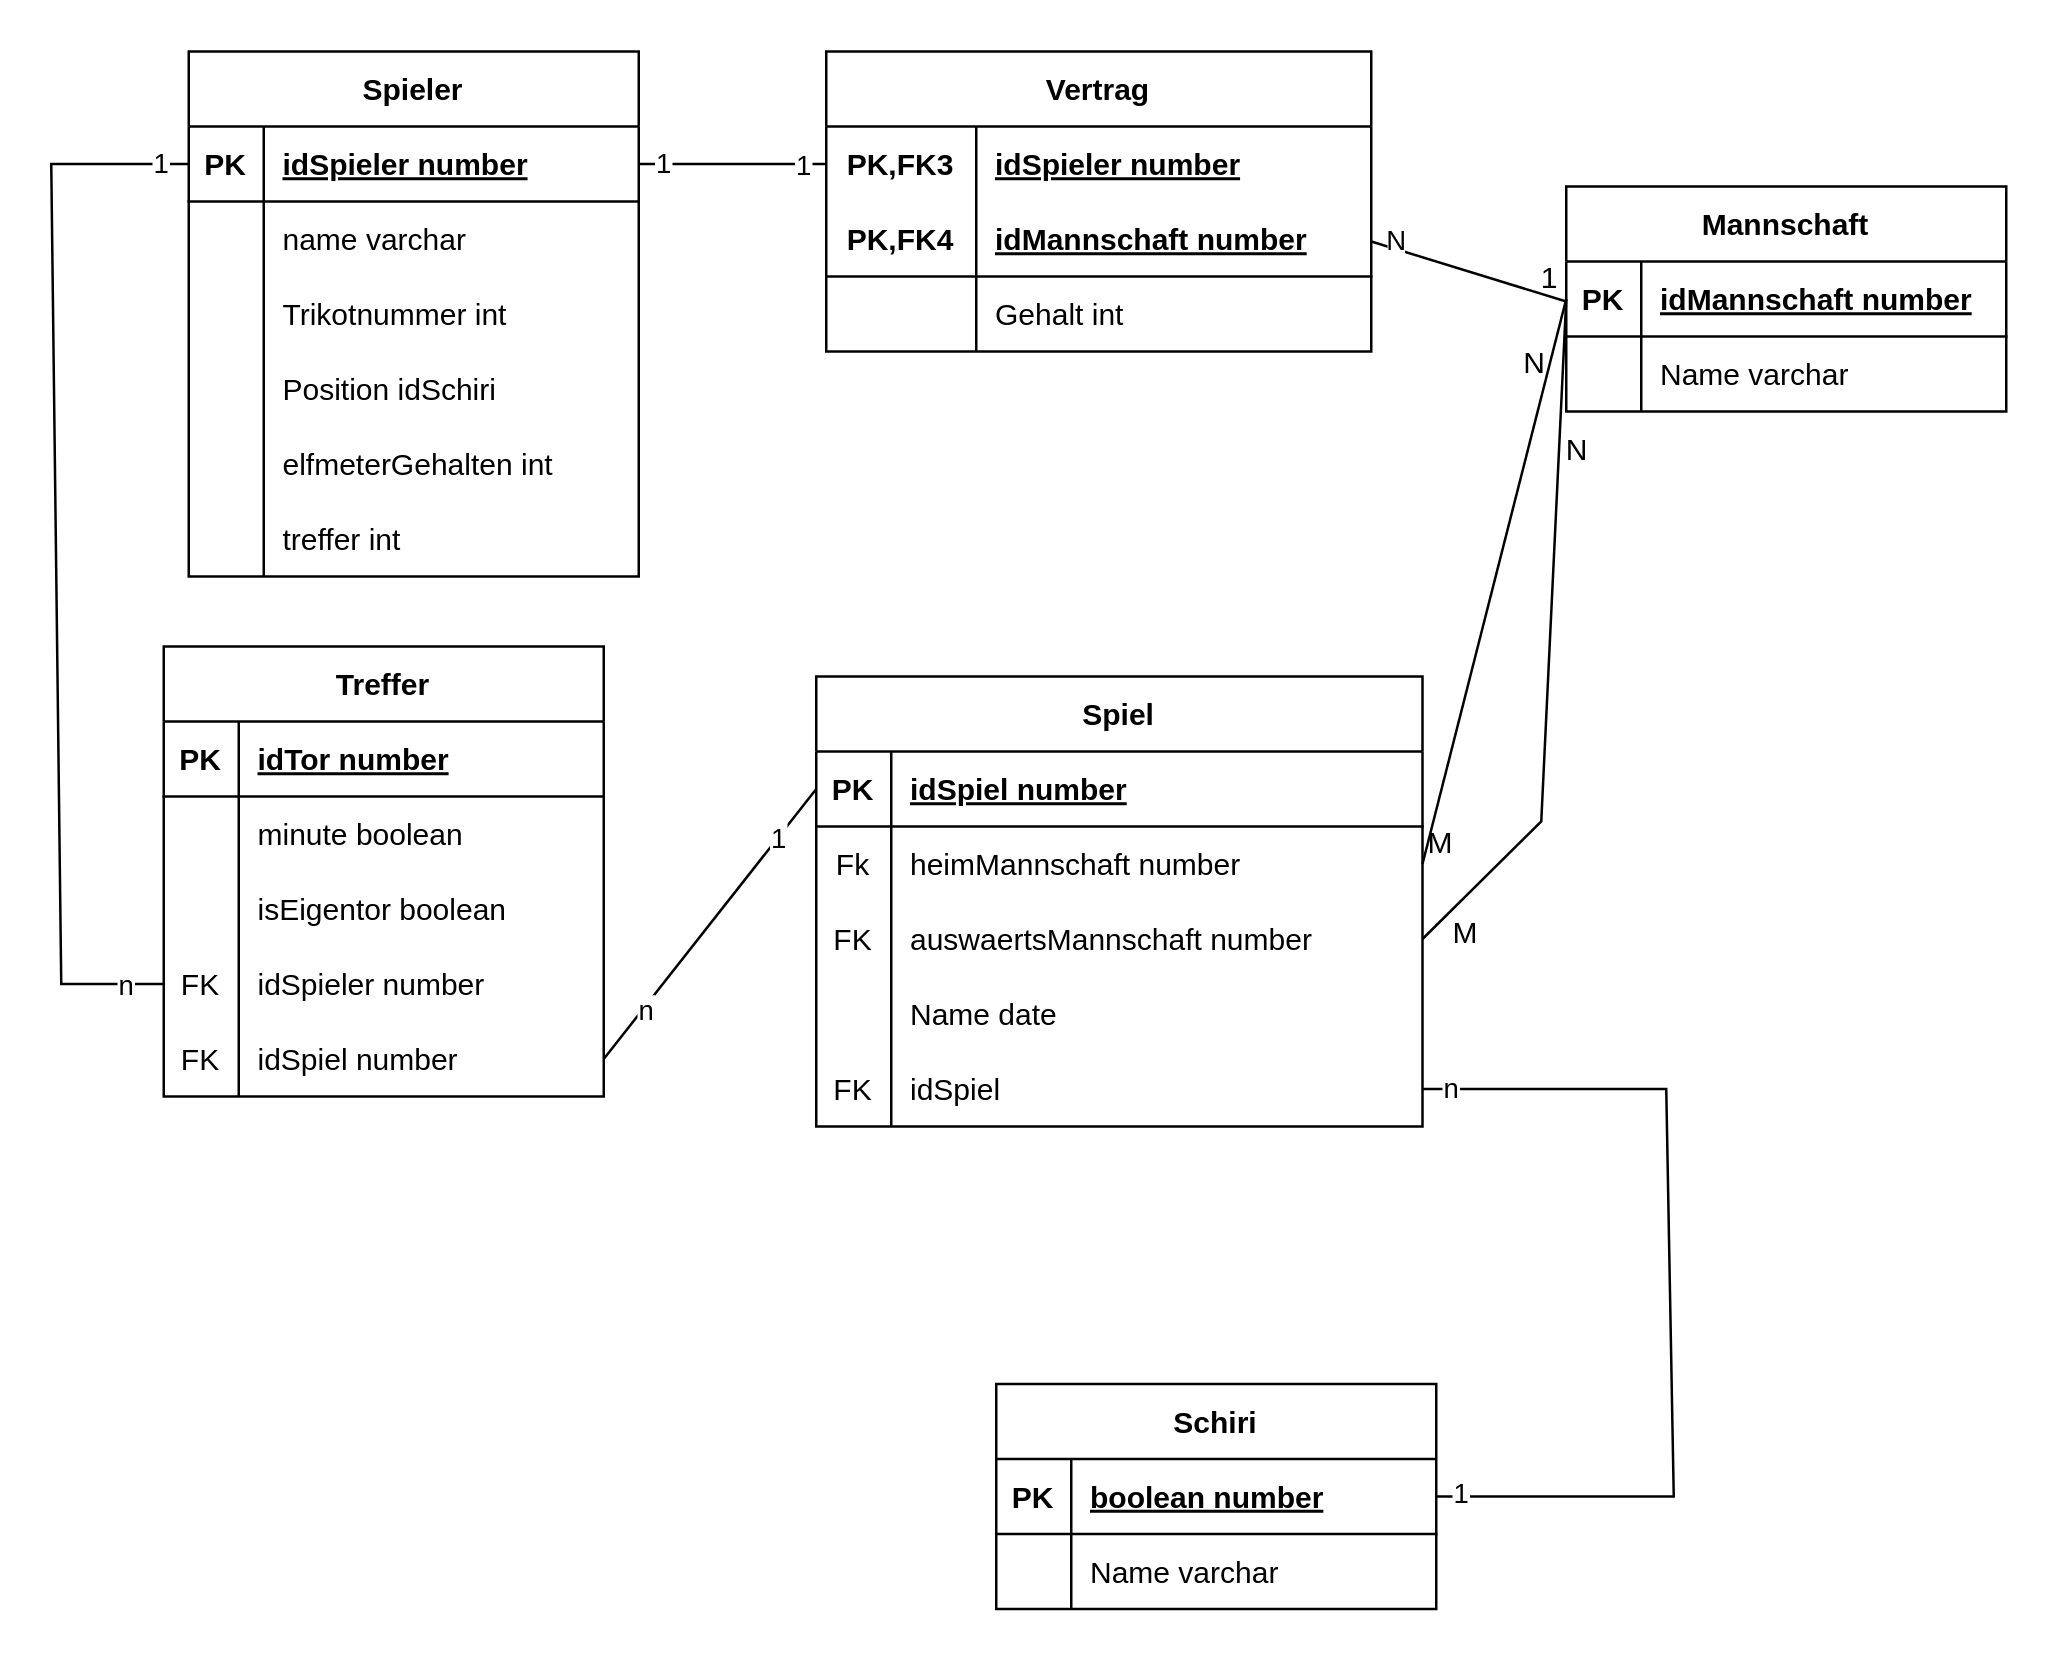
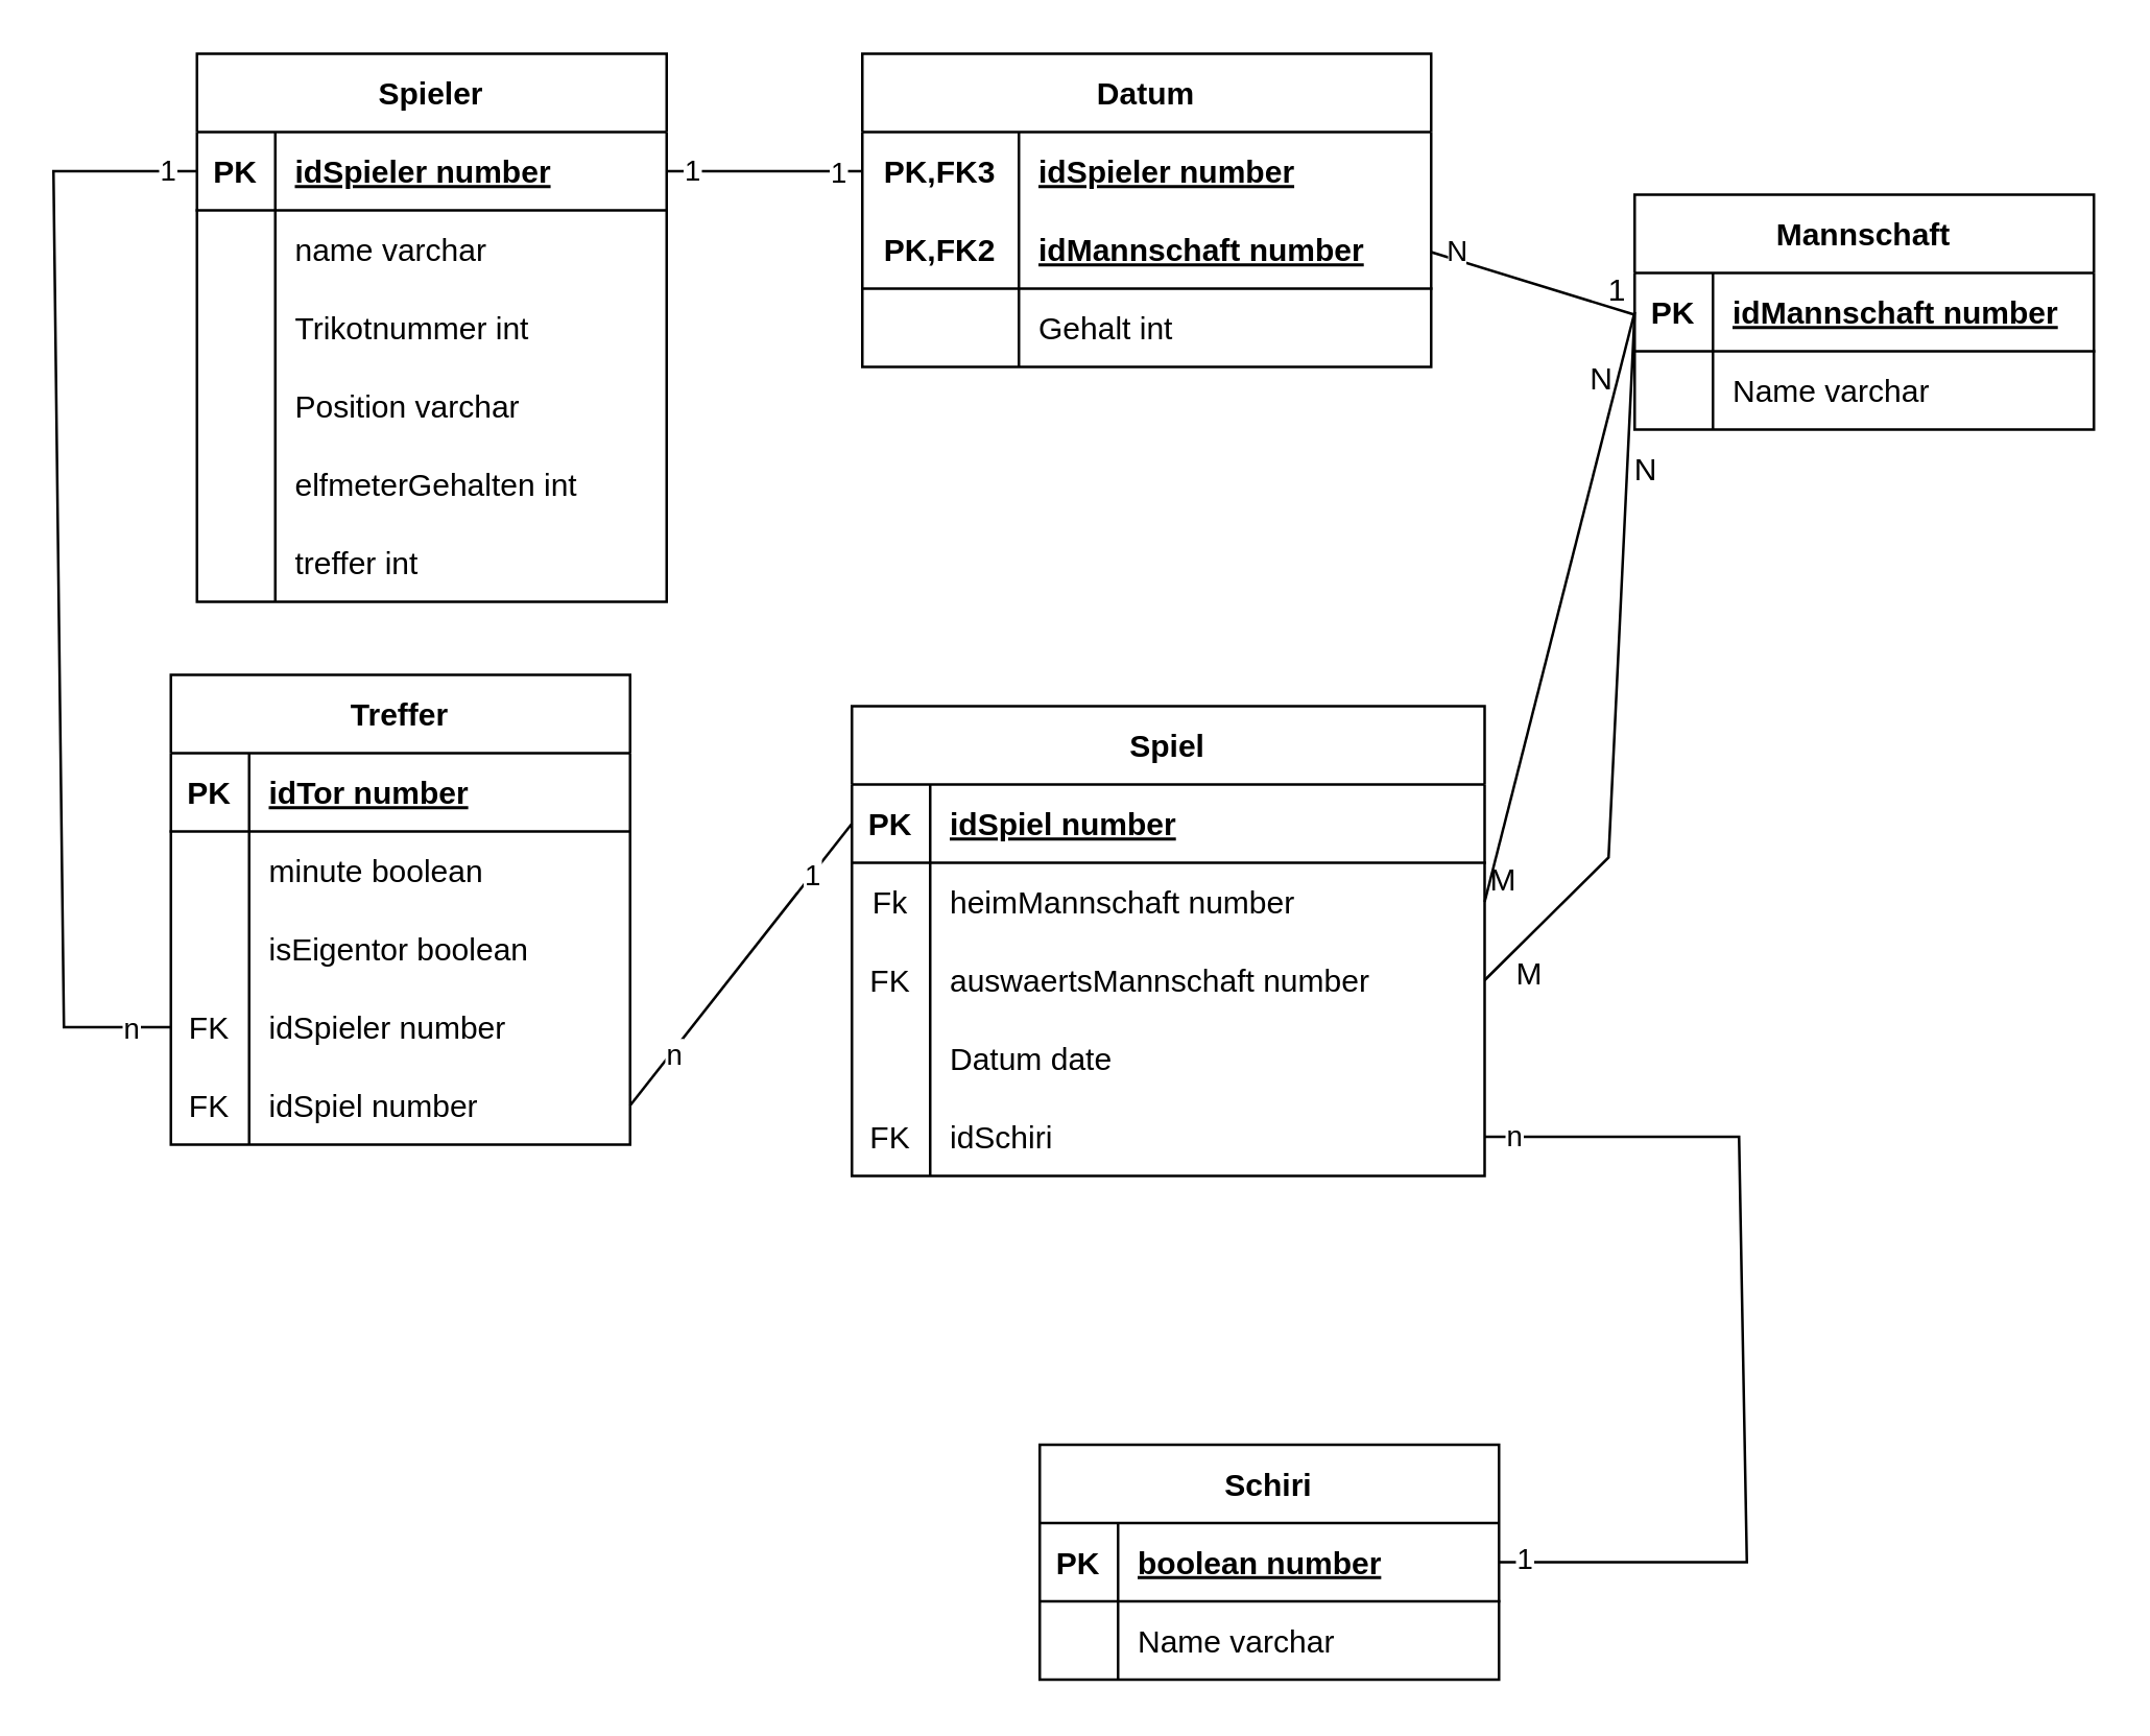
- <mxCell id="67" value="Vertrag" style="shape=table;startSize=30;container=1;collapsible=1;childLayout=tableLayout;fixedRows=1;rowLines=0;fontStyle=1;align=center;resizeLast=1;" parent="1" vertex="1"><mxGeometry x="330" y="20" width="218" height="120" as="geometry" /></mxCell>
+ <mxCell id="67" value="Datum" style="shape=table;startSize=30;container=1;collapsible=1;childLayout=tableLayout;fixedRows=1;rowLines=0;fontStyle=1;align=center;resizeLast=1;" parent="1" vertex="1"><mxGeometry x="330" y="20" width="218" height="120" as="geometry" /></mxCell>
- <mxCell id="72" value="PK,FK4" style="shape=partialRectangle;connectable=0;fillColor=none;top=0;left=0;bottom=0;right=0;fontStyle=1;overflow=hidden;" parent="71" vertex="1"><mxGeometry width="60" height="30" as="geometry"><mxRectangle width="60" height="30" as="alternateBounds" /></mxGeometry></mxCell>
+ <mxCell id="72" value="PK,FK2" style="shape=partialRectangle;connectable=0;fillColor=none;top=0;left=0;bottom=0;right=0;fontStyle=1;overflow=hidden;" parent="71" vertex="1"><mxGeometry width="60" height="30" as="geometry"><mxRectangle width="60" height="30" as="alternateBounds" /></mxGeometry></mxCell>
- <mxCell id="14" value="Position idSchiri" style="shape=partialRectangle;connectable=0;fillColor=none;top=0;left=0;bottom=0;right=0;align=left;spacingLeft=6;overflow=hidden;" parent="12" vertex="1"><mxGeometry x="30" width="150" height="30" as="geometry"><mxRectangle width="150" height="30" as="alternateBounds" /></mxGeometry></mxCell>
+ <mxCell id="14" value="Position varchar" style="shape=partialRectangle;connectable=0;fillColor=none;top=0;left=0;bottom=0;right=0;align=left;spacingLeft=6;overflow=hidden;" parent="12" vertex="1"><mxGeometry x="30" width="150" height="30" as="geometry"><mxRectangle width="150" height="30" as="alternateBounds" /></mxGeometry></mxCell>
- <mxCell id="47" value="Name date" style="shape=partialRectangle;connectable=0;fillColor=none;top=0;left=0;bottom=0;right=0;align=left;spacingLeft=6;overflow=hidden;" parent="45" vertex="1"><mxGeometry x="30" width="212.5" height="30" as="geometry"><mxRectangle width="212.5" height="30" as="alternateBounds" /></mxGeometry></mxCell>
+ <mxCell id="47" value="Datum date" style="shape=partialRectangle;connectable=0;fillColor=none;top=0;left=0;bottom=0;right=0;align=left;spacingLeft=6;overflow=hidden;" parent="45" vertex="1"><mxGeometry x="30" width="212.5" height="30" as="geometry"><mxRectangle width="212.5" height="30" as="alternateBounds" /></mxGeometry></mxCell>
- <mxCell id="50" value="idSpiel" style="shape=partialRectangle;connectable=0;fillColor=none;top=0;left=0;bottom=0;right=0;align=left;spacingLeft=6;overflow=hidden;" parent="48" vertex="1"><mxGeometry x="30" width="212.5" height="30" as="geometry"><mxRectangle width="212.5" height="30" as="alternateBounds" /></mxGeometry></mxCell>
+ <mxCell id="50" value="idSchiri" style="shape=partialRectangle;connectable=0;fillColor=none;top=0;left=0;bottom=0;right=0;align=left;spacingLeft=6;overflow=hidden;" parent="48" vertex="1"><mxGeometry x="30" width="212.5" height="30" as="geometry"><mxRectangle width="212.5" height="30" as="alternateBounds" /></mxGeometry></mxCell>
